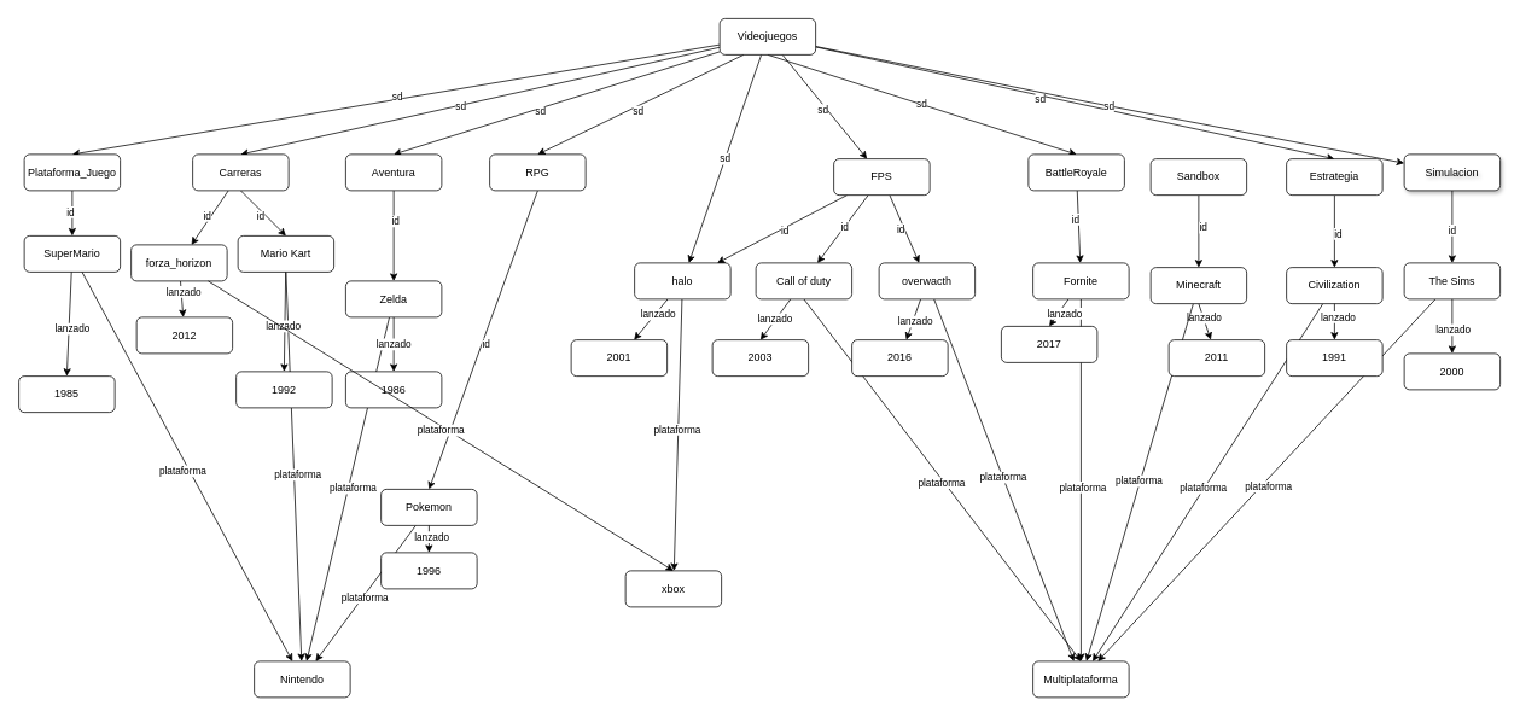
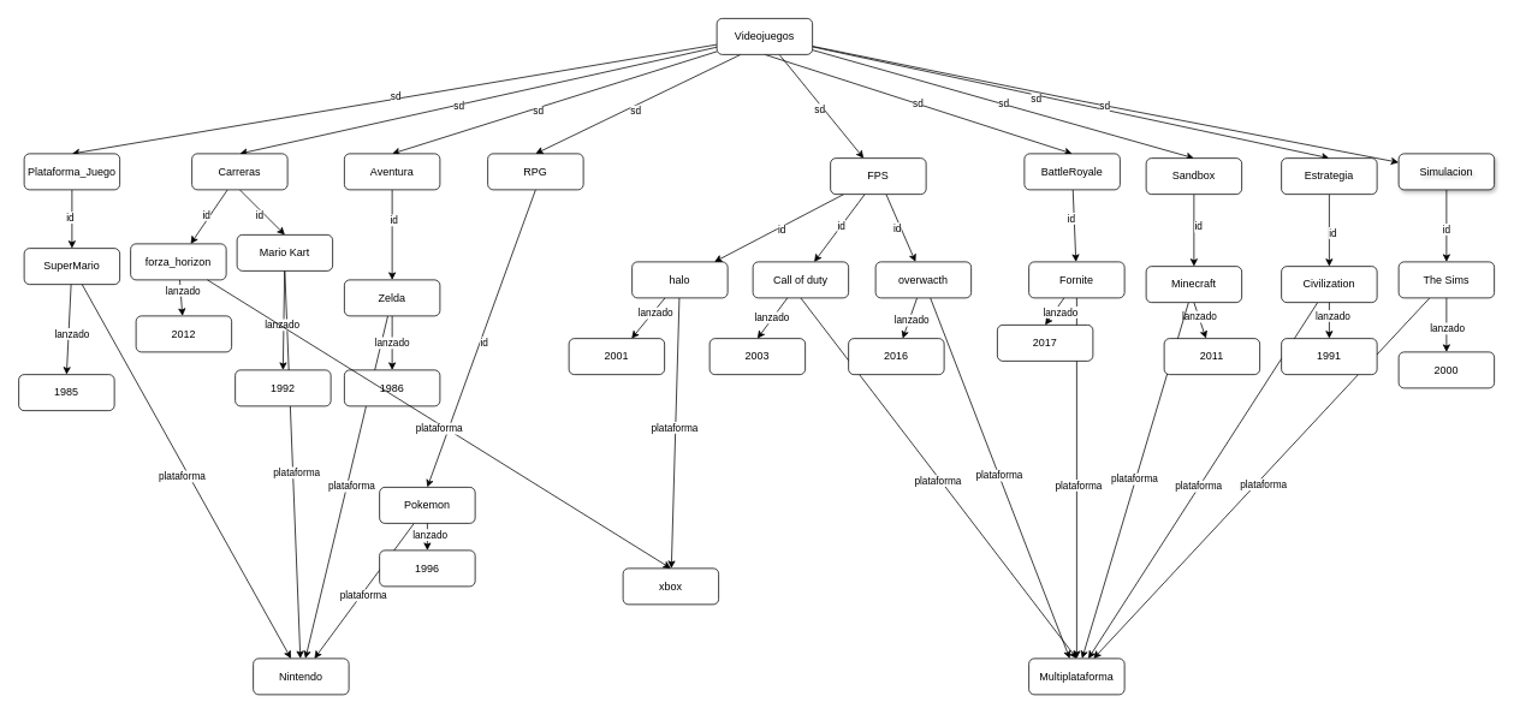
- <mxCell id="10" value="sd" style="rounded=0;orthogonalLoop=1;jettySize=auto;html=1;" parent="1" source="17" target="122" edge="1"><mxGeometry relative="1" as="geometry"><mxPoint x="694" y="160" as="sourcePoint" /></mxGeometry></mxCell>
+ <mxCell id="10" value="sd" style="rounded=0;orthogonalLoop=1;jettySize=auto;html=1;entryX=0.5;entryY=0;entryDx=0;entryDy=0;" parent="1" source="17" target="37" edge="1"><mxGeometry relative="1" as="geometry"><mxPoint x="694" y="160" as="sourcePoint" /></mxGeometry></mxCell>
- <mxCell id="44" value="SuperMario" style="rounded=1;whiteSpace=wrap;html=1;" parent="1" vertex="1"><mxGeometry x="26" y="260" width="106" height="40" as="geometry" /></mxCell>
+ <mxCell id="44" value="SuperMario" style="rounded=1;whiteSpace=wrap;html=1;" parent="1" vertex="1"><mxGeometry x="26" y="275" width="106" height="40" as="geometry" /></mxCell>
